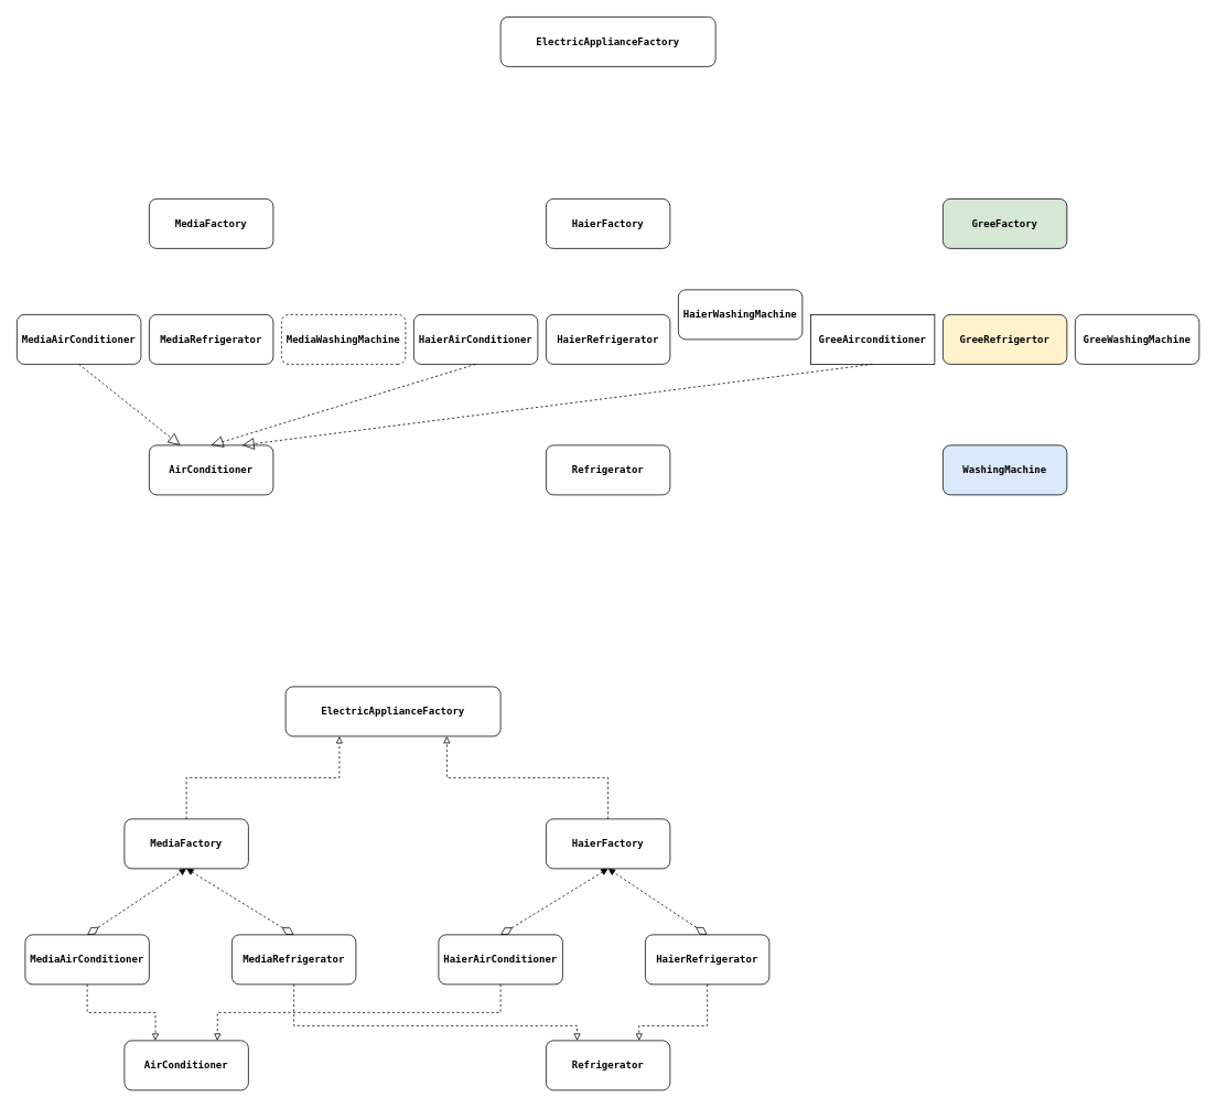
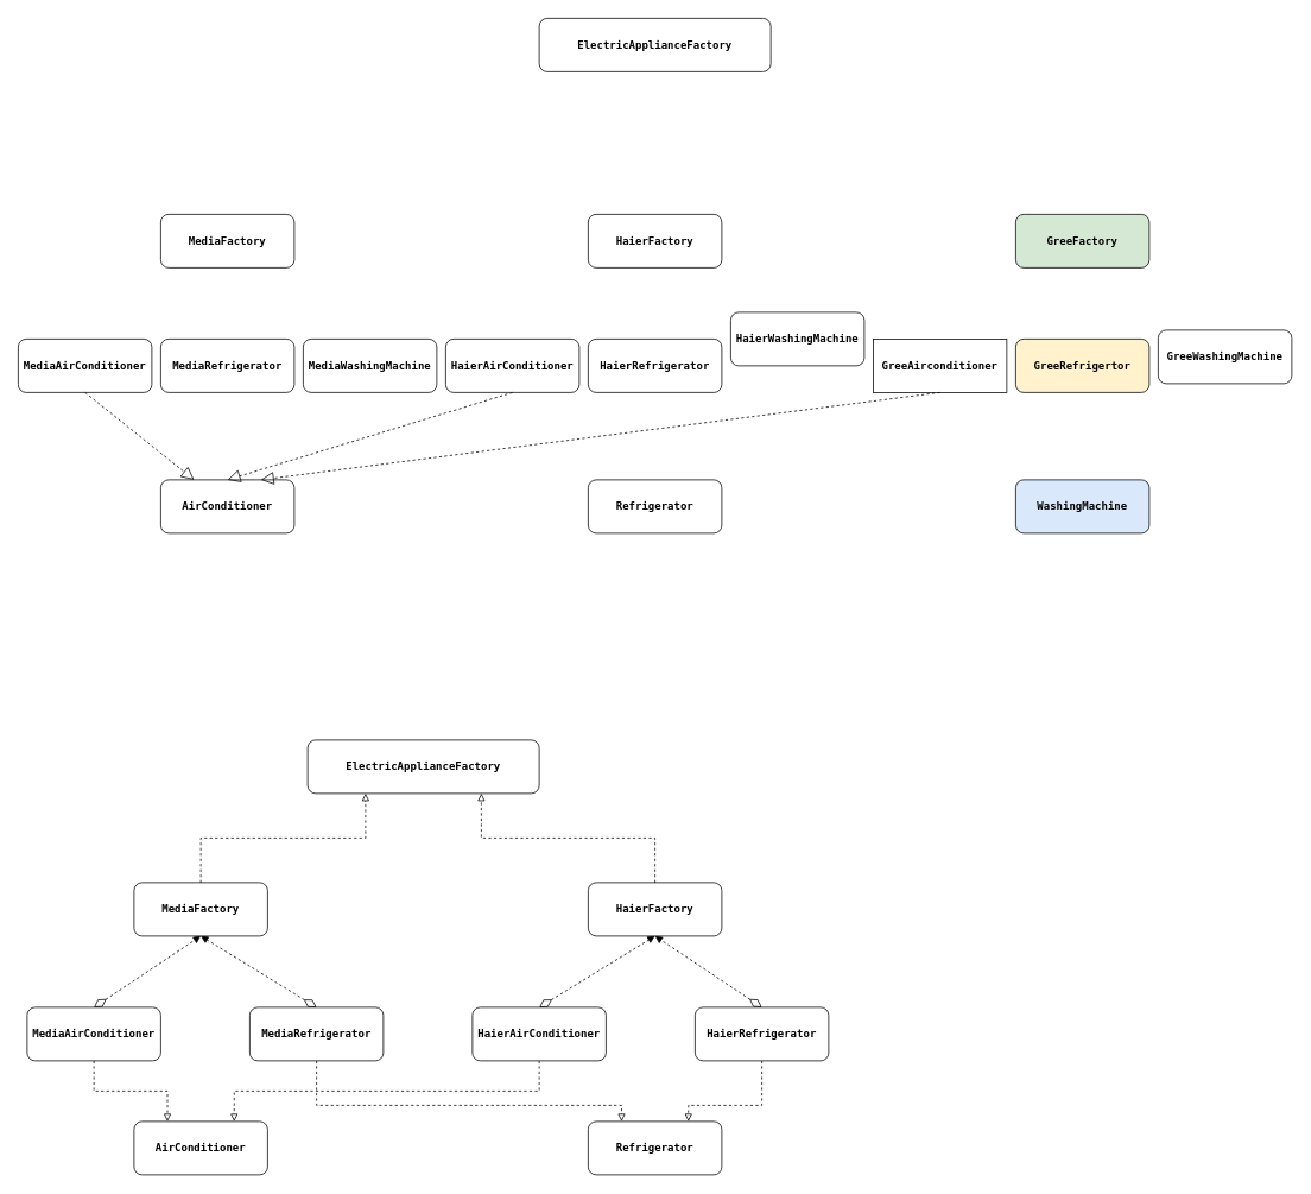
- <mxCell id="13" value="&lt;pre&gt;MediaWashingMachine&lt;/pre&gt;" style="rounded=1;whiteSpace=wrap;html=1;flipH=1;flipV=1;direction=east;aspect=fixed;fontStyle=1;dashed=1;" vertex="1" parent="1"><mxGeometry x="340" y="380" width="150" height="60" as="geometry" /></mxCell>
+ <mxCell id="13" value="&lt;pre&gt;MediaWashingMachine&lt;/pre&gt;" style="rounded=1;whiteSpace=wrap;html=1;flipH=1;flipV=1;direction=east;aspect=fixed;fontStyle=1" vertex="1" parent="1"><mxGeometry x="340" y="380" width="150" height="60" as="geometry" /></mxCell>
- <mxCell id="17" value="&lt;pre&gt;GreeWashingMachine&lt;/pre&gt;" style="rounded=1;whiteSpace=wrap;html=1;flipH=1;flipV=1;direction=east;aspect=fixed;fontStyle=1" vertex="1" parent="1"><mxGeometry x="1300" y="380" width="150" height="60" as="geometry" /></mxCell>
+ <mxCell id="17" value="&lt;pre&gt;GreeWashingMachine&lt;/pre&gt;" style="rounded=1;whiteSpace=wrap;html=1;flipH=1;flipV=1;direction=east;aspect=fixed;fontStyle=1" vertex="1" parent="1"><mxGeometry x="1300" y="370" width="150" height="60" as="geometry" /></mxCell>
